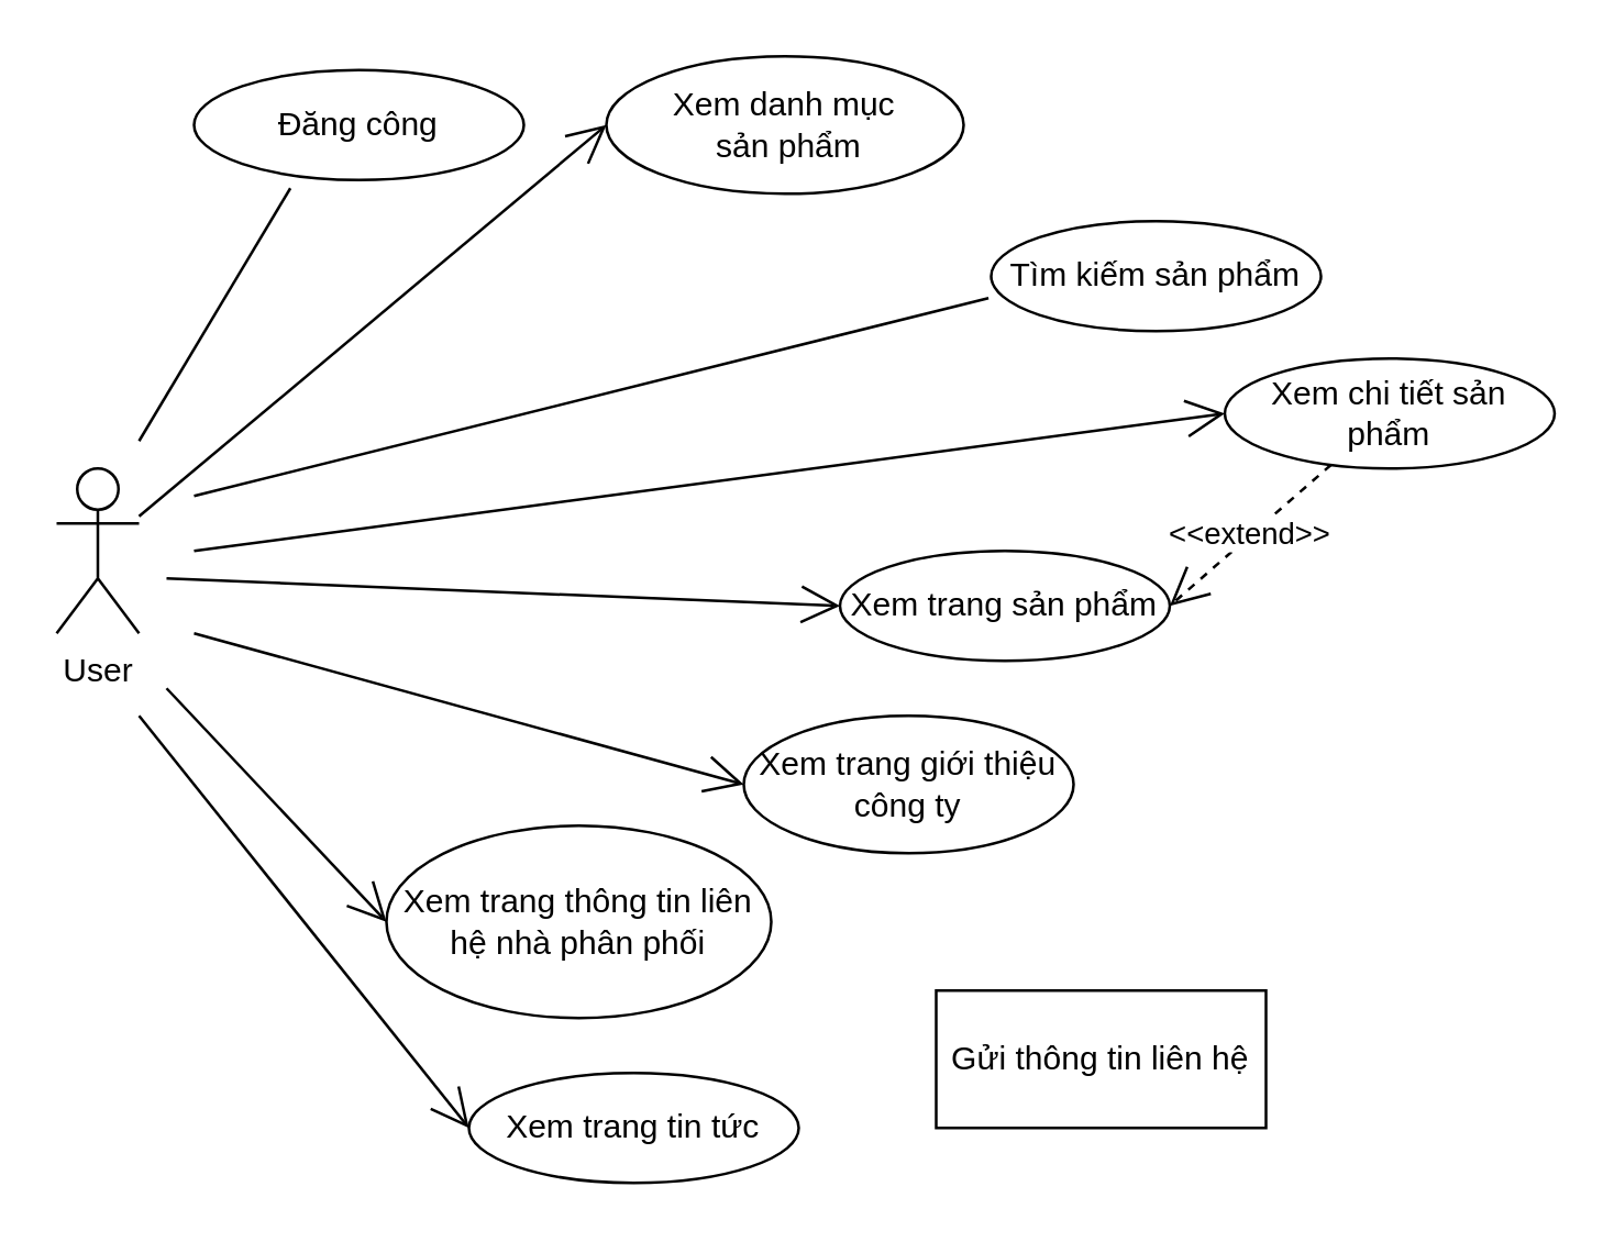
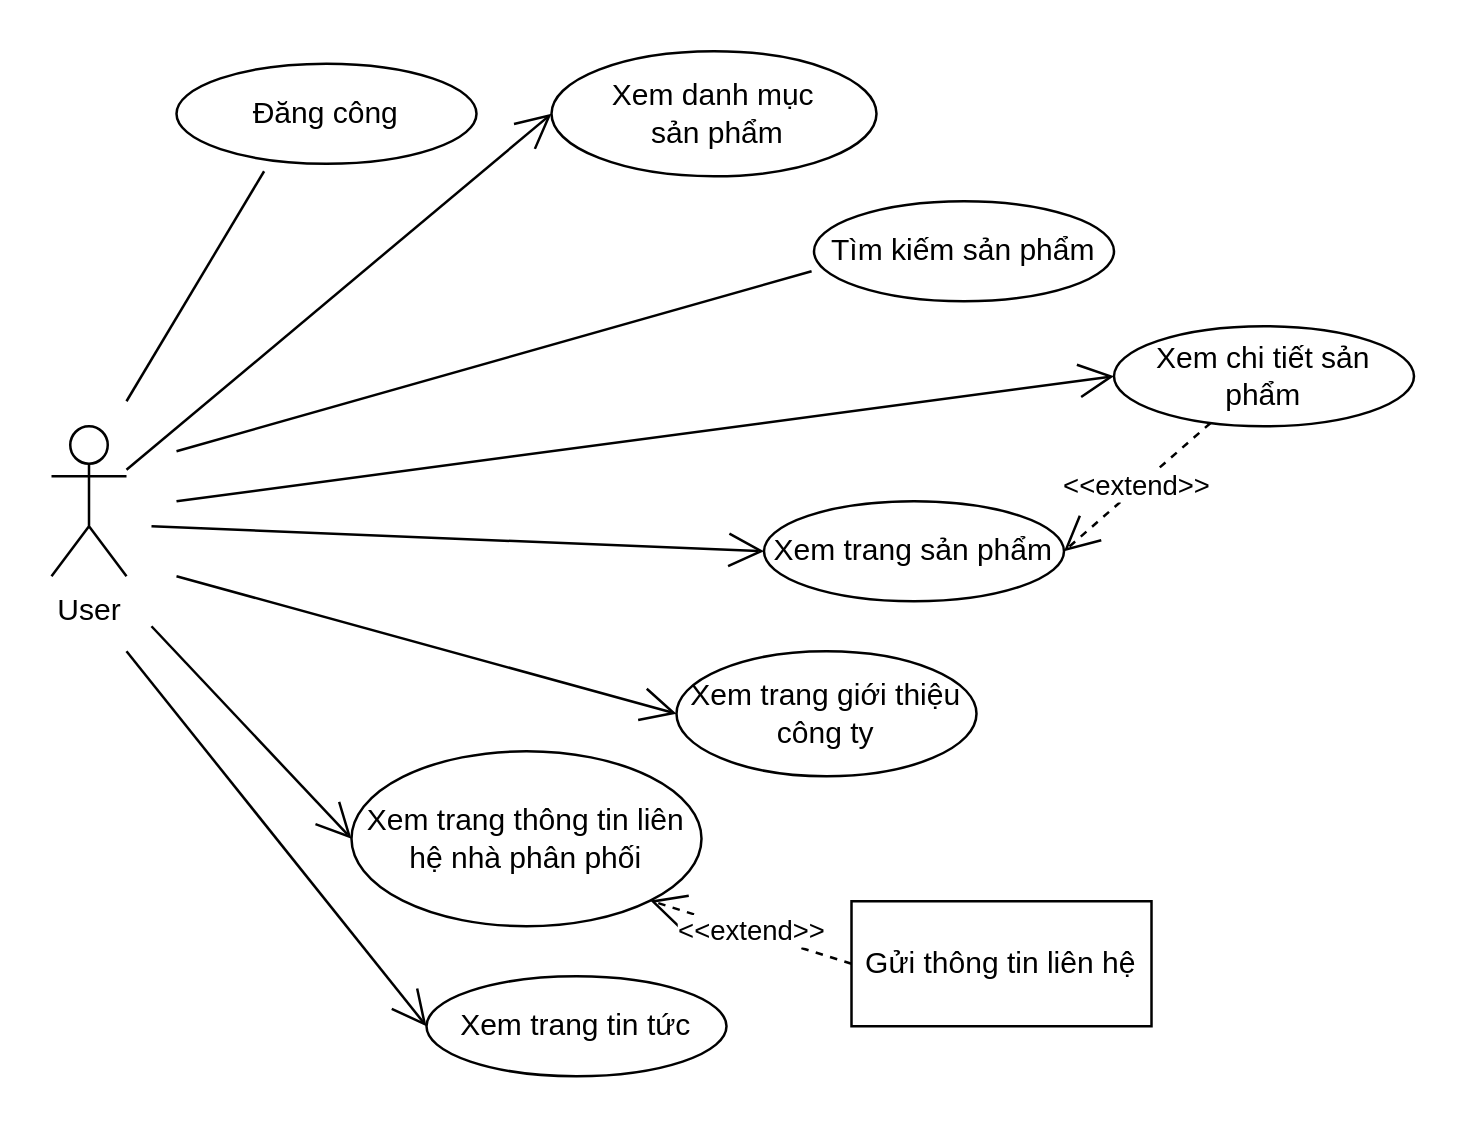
- <mxCell id="16" value="Tìm kiếm sản phẩm" style="ellipse;whiteSpace=wrap;html=1;" parent="1" vertex="1"><mxGeometry x="360" y="80" width="120" height="40" as="geometry" /></mxCell>
+ <mxCell id="16" value="Tìm kiếm sản phẩm" style="ellipse;whiteSpace=wrap;html=1;" parent="1" vertex="1"><mxGeometry x="325" y="80" width="120" height="40" as="geometry" /></mxCell>
+ <mxCell id="8" value="&amp;lt;&amp;lt;extend&amp;gt;&amp;gt;" style="endArrow=open;endSize=12;dashed=1;html=1;exitX=0;exitY=0.5;exitDx=0;exitDy=0;entryX=1;entryY=1;entryDx=0;entryDy=0;" parent="1" source="7" target="6" edge="1"><mxGeometry width="160" relative="1" as="geometry"><mxPoint x="14" y="529" as="sourcePoint" /><mxPoint x="230.001" y="440.769" as="targetPoint" /></mxGeometry></mxCell>
